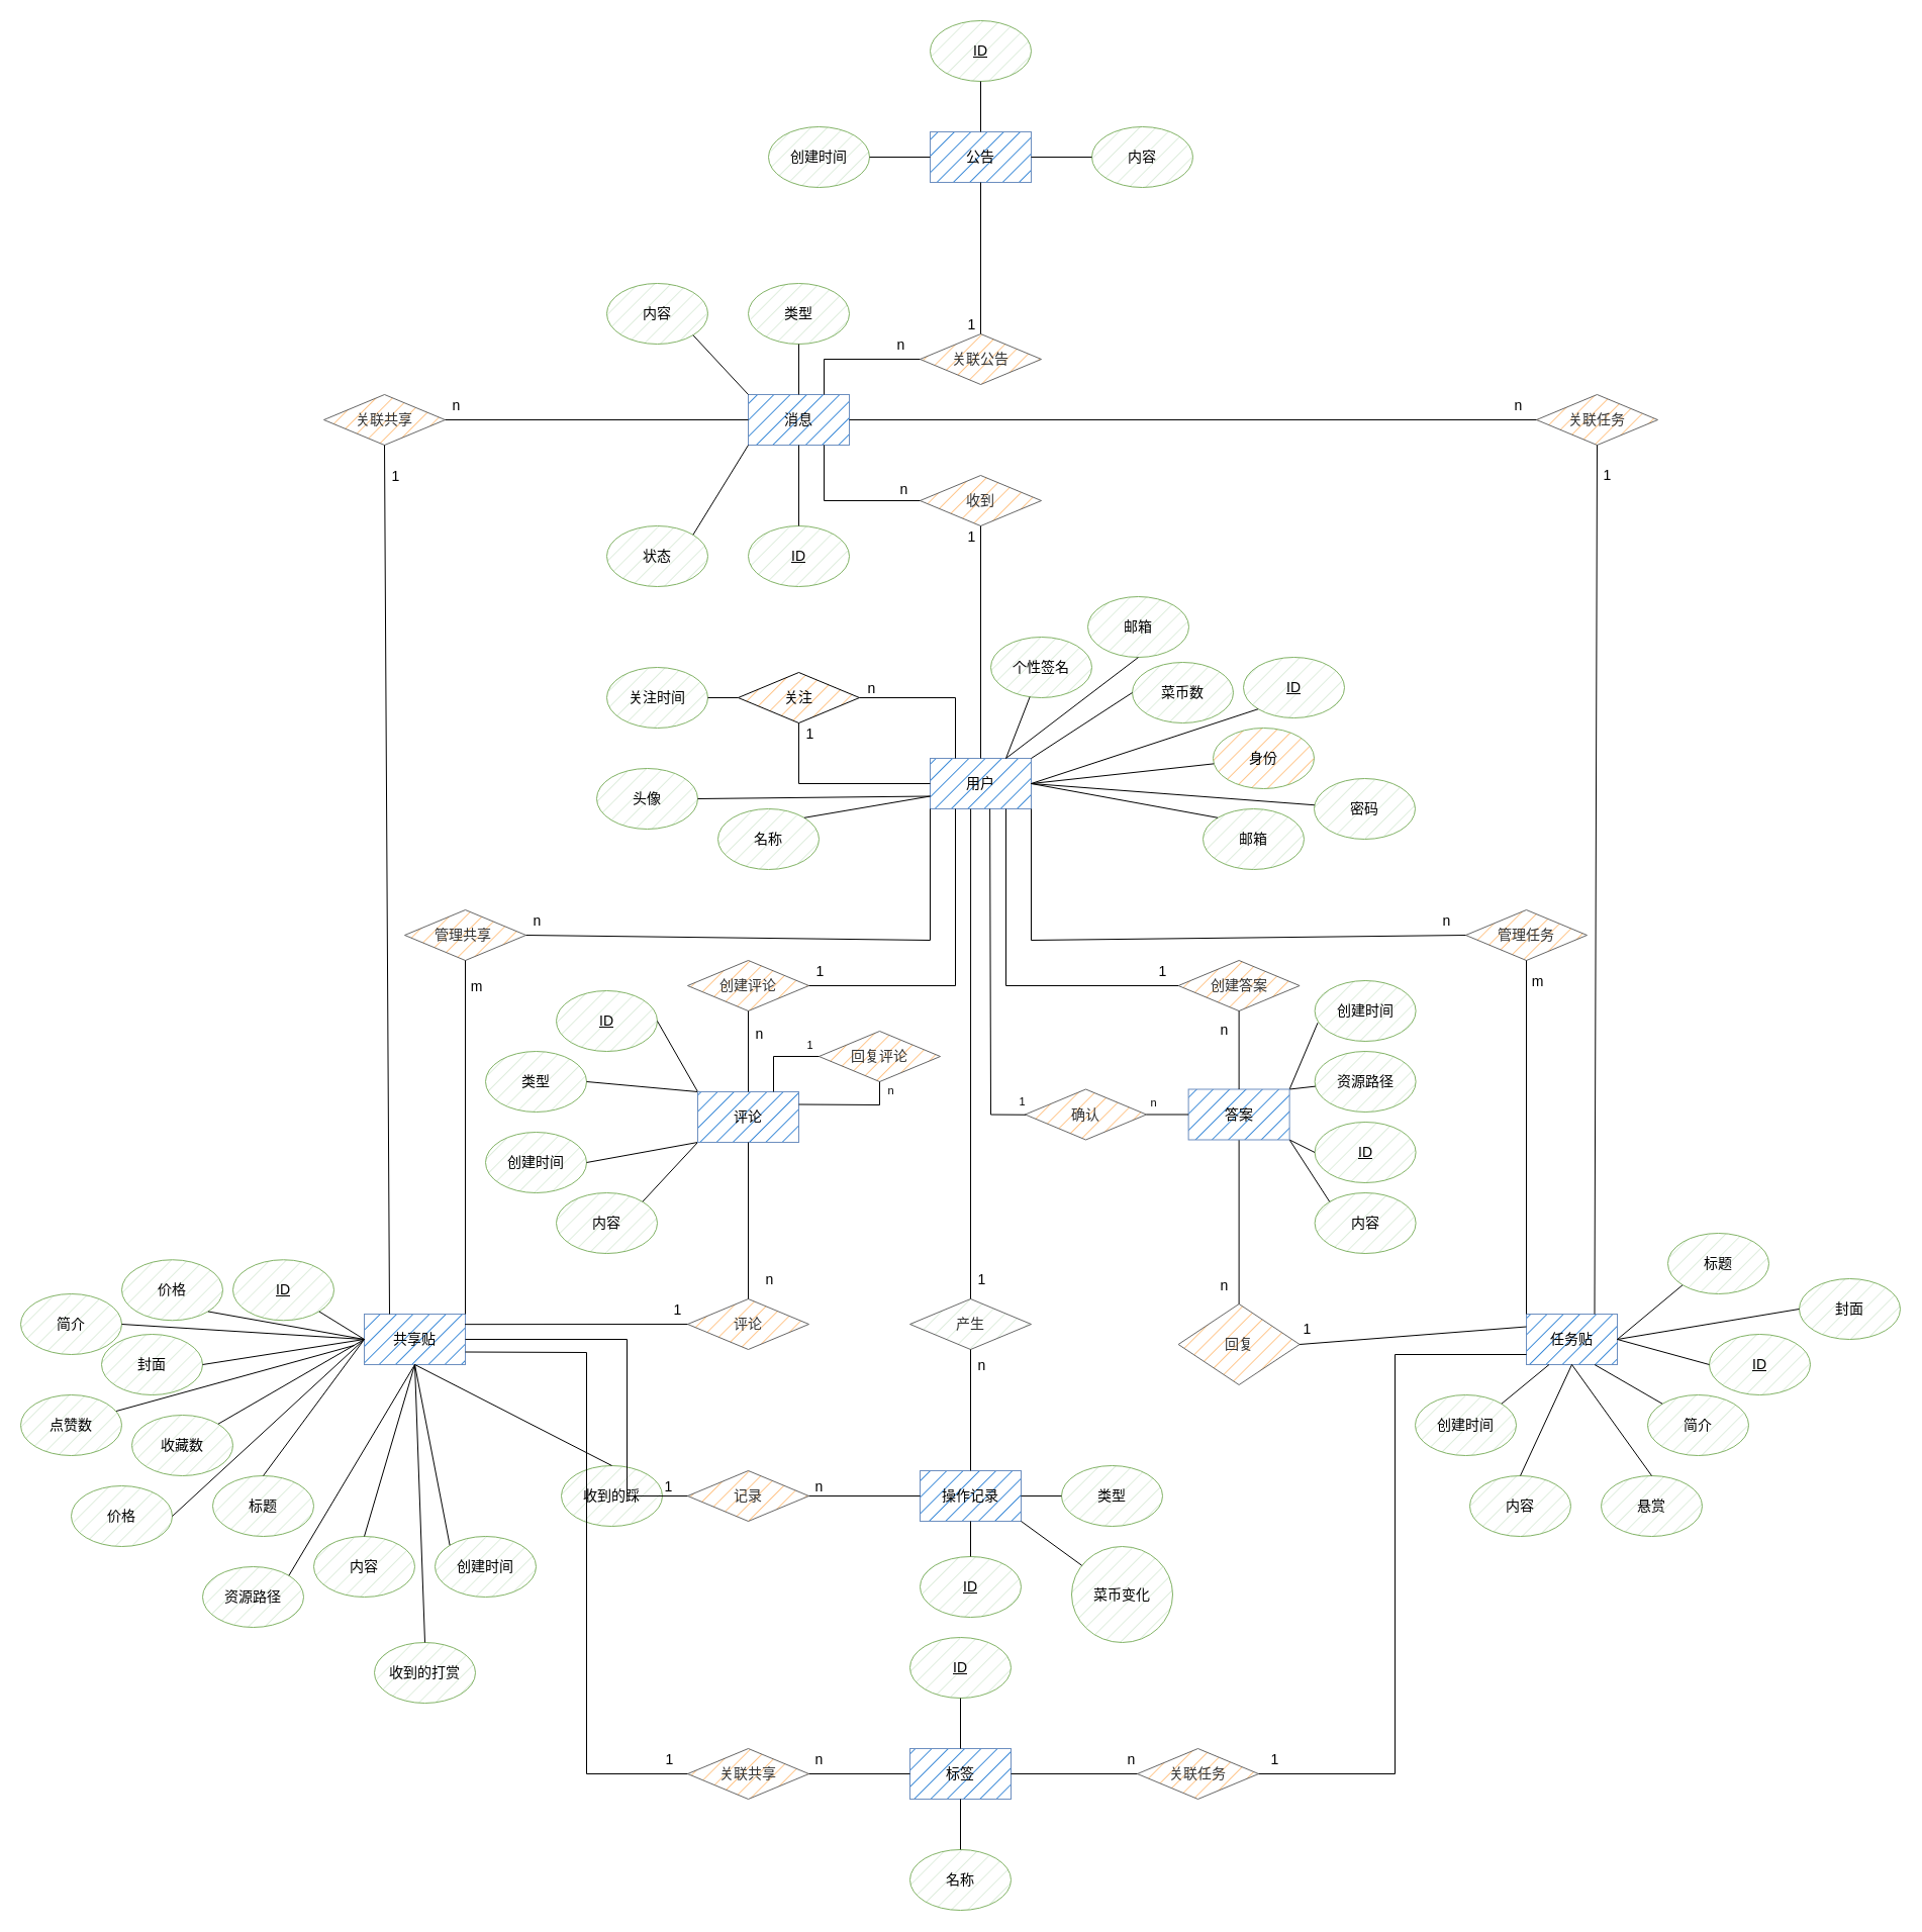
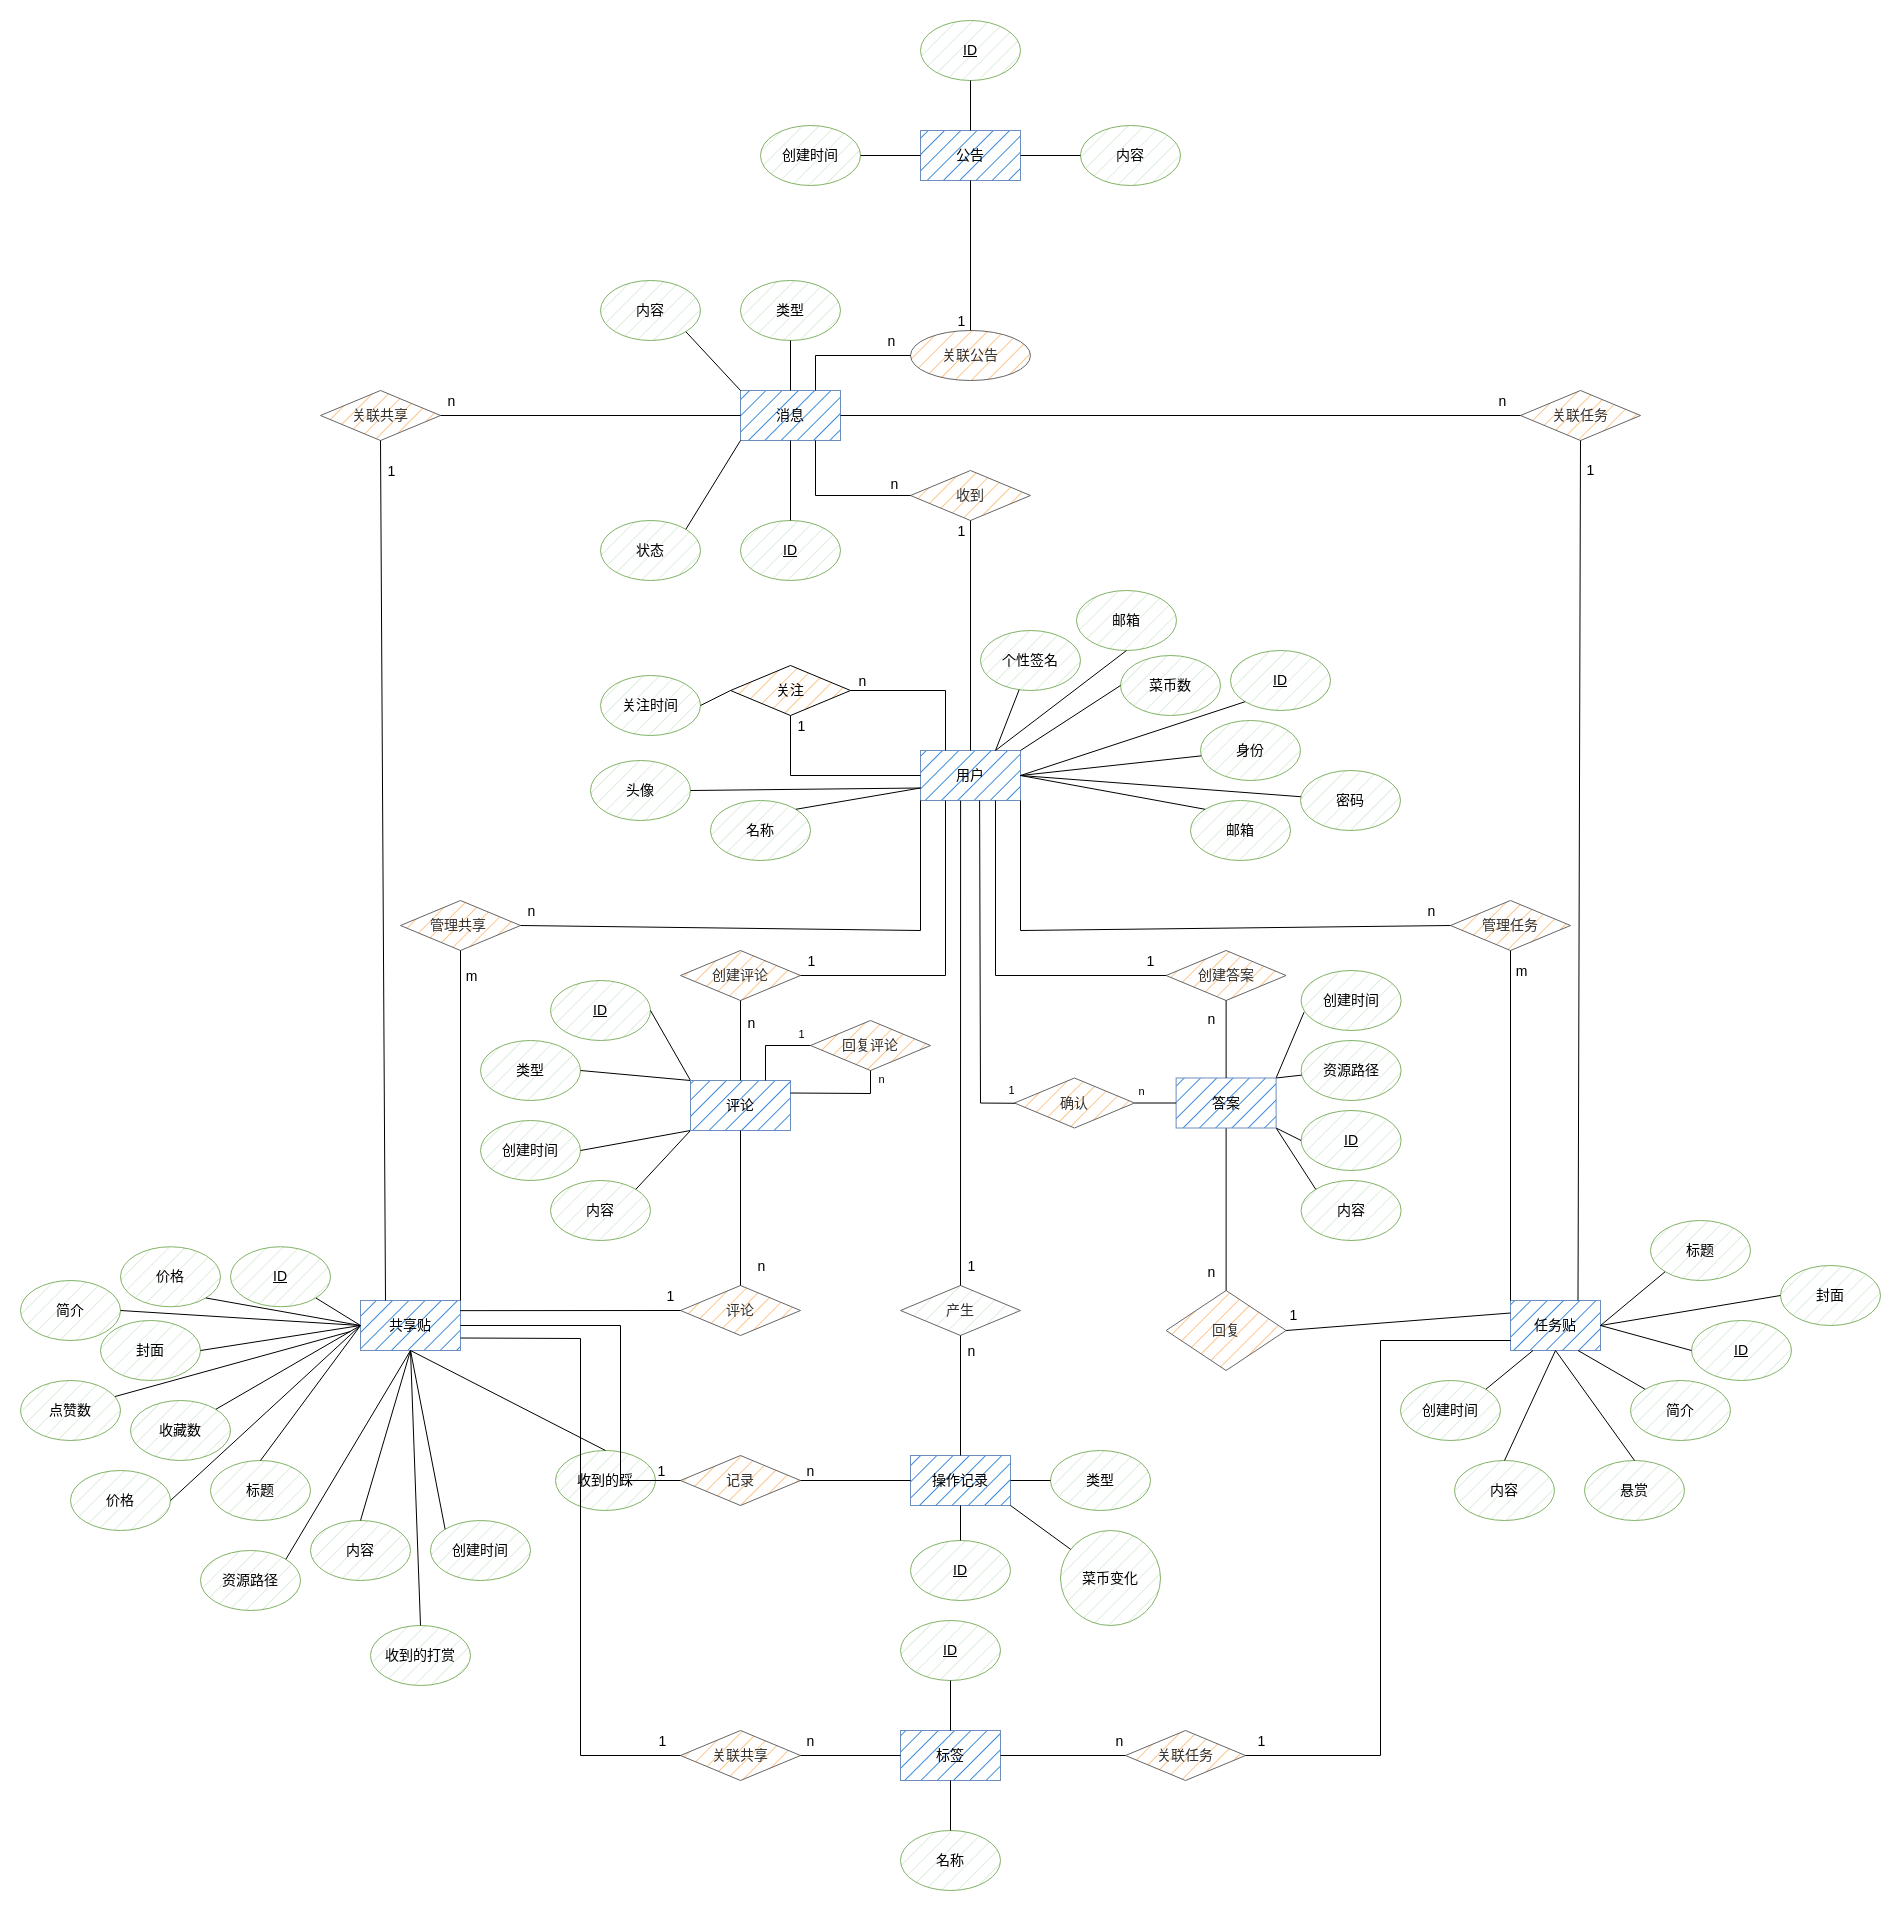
- <mxCell id="123" value="&lt;font style=&quot;font-size: 14px;&quot;&gt;关联公告&lt;/font&gt;" style="rhombus;whiteSpace=wrap;html=1;fillColor=#FFB366;fontColor=#333333;strokeColor=#666666;fillStyle=hatch;" parent="1" vertex="1"><mxGeometry x="910" y="330" width="120" height="50" as="geometry" /></mxCell>
+ <mxCell id="123" value="&lt;font style=&quot;font-size: 14px;&quot;&gt;关联公告&lt;/font&gt;" style="ellipse;whiteSpace=wrap;html=1;fillColor=#FFB366;fontColor=#333333;strokeColor=#666666;fillStyle=hatch;" parent="1" vertex="1"><mxGeometry x="910" y="330" width="120" height="50" as="geometry" /></mxCell>
- <mxCell id="90" value="&lt;span style=&quot;font-size: 14px;&quot;&gt;关注时间&lt;/span&gt;" style="ellipse;whiteSpace=wrap;html=1;fillColor=#d5e8d4;strokeColor=#82b366;fillStyle=hatch;" parent="1" vertex="1"><mxGeometry x="600" y="660" width="100" height="60" as="geometry" /></mxCell>
+ <mxCell id="90" value="&lt;span style=&quot;font-size: 14px;&quot;&gt;关注时间&lt;/span&gt;" style="ellipse;whiteSpace=wrap;html=1;fillColor=#d5e8d4;strokeColor=#82b366;fillStyle=hatch;" parent="1" vertex="1"><mxGeometry x="600" y="675" width="100" height="60" as="geometry" /></mxCell>
- <mxCell id="9" value="&lt;font style=&quot;font-size: 14px;&quot;&gt;身份&lt;/font&gt;" style="ellipse;whiteSpace=wrap;html=1;fillColor=#ffb366;strokeColor=#82b366;fillStyle=hatch;" parent="1" vertex="1"><mxGeometry x="1200" y="720" width="100" height="60" as="geometry" /></mxCell>
+ <mxCell id="9" value="&lt;font style=&quot;font-size: 14px;&quot;&gt;身份&lt;/font&gt;" style="ellipse;whiteSpace=wrap;html=1;fillColor=#d5e8d4;strokeColor=#82b366;fillStyle=hatch;" parent="1" vertex="1"><mxGeometry x="1200" y="720" width="100" height="60" as="geometry" /></mxCell>
